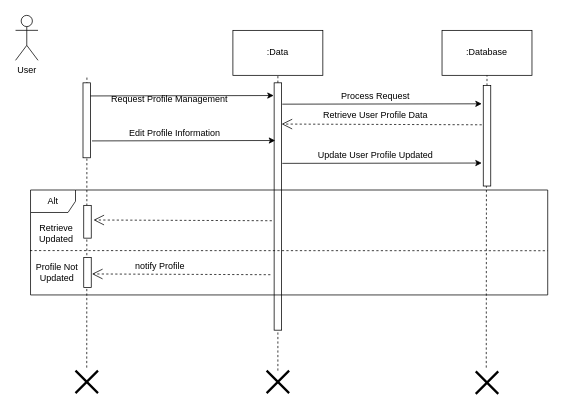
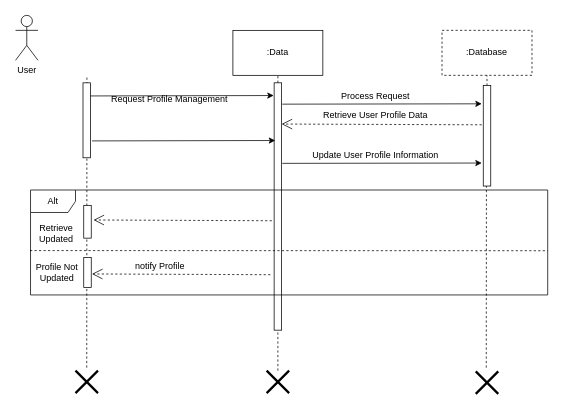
- <mxCell id="5" value=":Database" style="rounded=0;whiteSpace=wrap;html=1;" parent="1" vertex="1"><mxGeometry x="589" y="40" width="120" height="60" as="geometry" /></mxCell>
+ <mxCell id="5" value=":Database" style="rounded=0;whiteSpace=wrap;html=1;dashed=1;" parent="1" vertex="1"><mxGeometry x="589" y="40" width="120" height="60" as="geometry" /></mxCell>
- <mxCell id="30" value="Edit Profile Information" style="text;html=1;align=center;verticalAlign=middle;resizable=0;points=[];autosize=1;strokeColor=none;fillColor=none;" vertex="1" parent="1"><mxGeometry x="162" y="162" width="140" height="30" as="geometry" /></mxCell>
- <mxCell id="32" value="Update User Profile Updated" style="text;html=1;align=center;verticalAlign=middle;resizable=0;points=[];autosize=1;strokeColor=none;fillColor=none;" vertex="1" parent="1"><mxGeometry x="405" y="192" width="190" height="30" as="geometry" /></mxCell>
+ <mxCell id="32" value="Update User Profile Information" style="text;html=1;align=center;verticalAlign=middle;resizable=0;points=[];autosize=1;strokeColor=none;fillColor=none;" vertex="1" parent="1"><mxGeometry x="405" y="192" width="190" height="30" as="geometry" /></mxCell>
